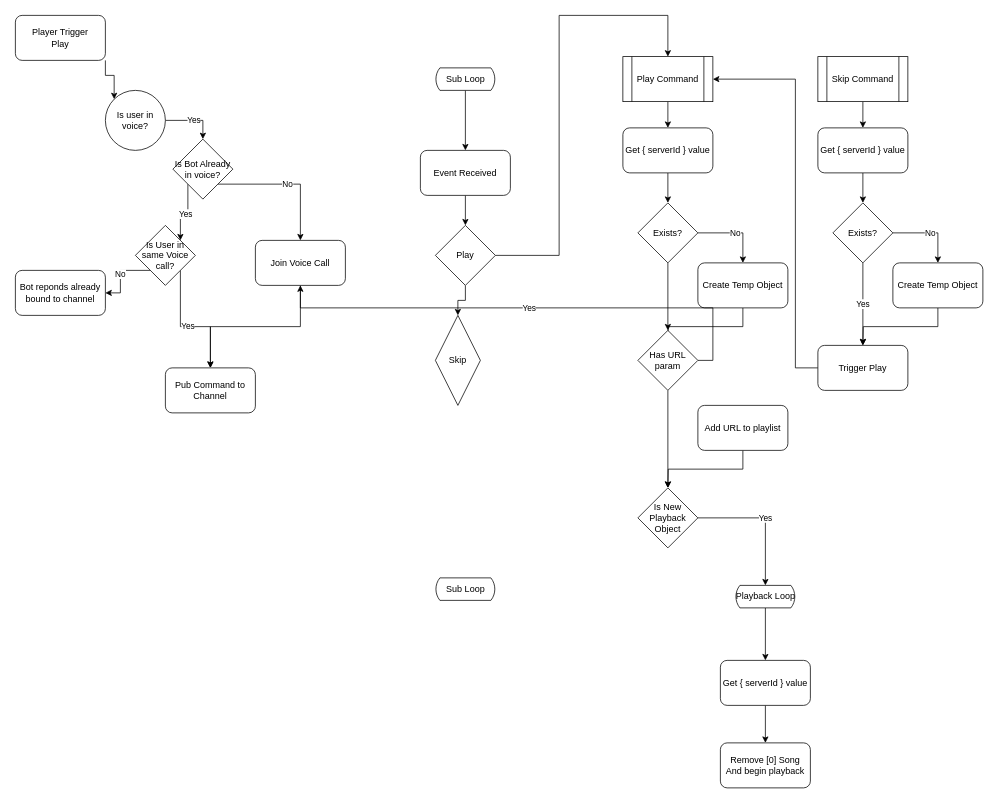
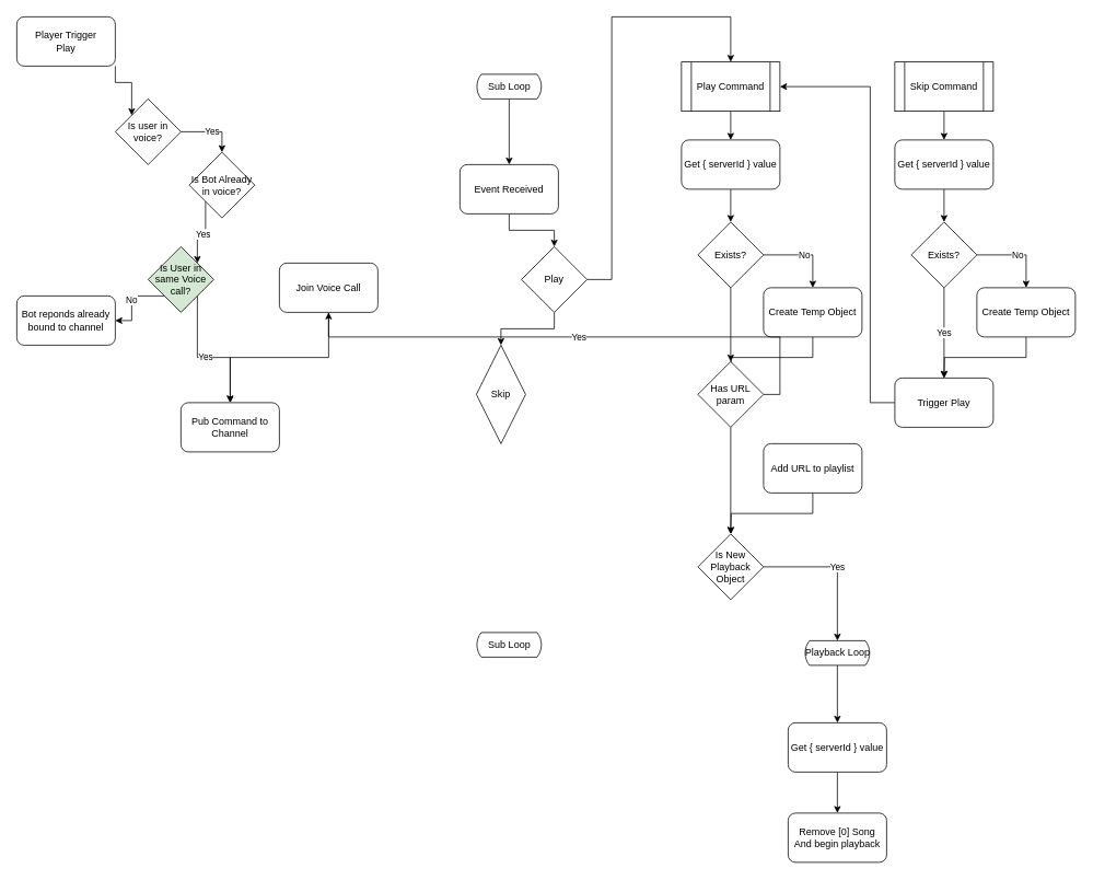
- <mxCell id="5" value="Is user in voice?" style="ellipse;whiteSpace=wrap;html=1;" parent="1" vertex="1"><mxGeometry x="140" y="120" width="80" height="80" as="geometry" /></mxCell>
+ <mxCell id="5" value="Is user in voice?" style="rhombus;whiteSpace=wrap;html=1;" parent="1" vertex="1"><mxGeometry x="140" y="120" width="80" height="80" as="geometry" /></mxCell>
- <mxCell id="6" value="No" style="edgeStyle=orthogonalEdgeStyle;rounded=0;orthogonalLoop=1;jettySize=auto;html=1;exitX=1;exitY=1;exitDx=0;exitDy=0;entryX=0.5;entryY=0;entryDx=0;entryDy=0;" parent="1" source="8" target="10" edge="1"><mxGeometry relative="1" as="geometry" /></mxCell>
- <mxCell id="16" value="Is User in same Voice call?" style="rhombus;whiteSpace=wrap;html=1;" parent="1" vertex="1"><mxGeometry x="180" y="300" width="80" height="80" as="geometry" /></mxCell>
+ <mxCell id="16" value="Is User in same Voice call?" style="rhombus;whiteSpace=wrap;html=1;fillColor=#d5e8d4;" parent="1" vertex="1"><mxGeometry x="180" y="300" width="80" height="80" as="geometry" /></mxCell>
- <mxCell id="22" value="Play" style="rhombus;whiteSpace=wrap;html=1;" parent="1" vertex="1"><mxGeometry x="580" y="300" width="80" height="80" as="geometry" /></mxCell>
+ <mxCell id="22" value="Play" style="rhombus;whiteSpace=wrap;html=1;" parent="1" vertex="1"><mxGeometry x="635" y="300" width="80" height="80" as="geometry" /></mxCell>
